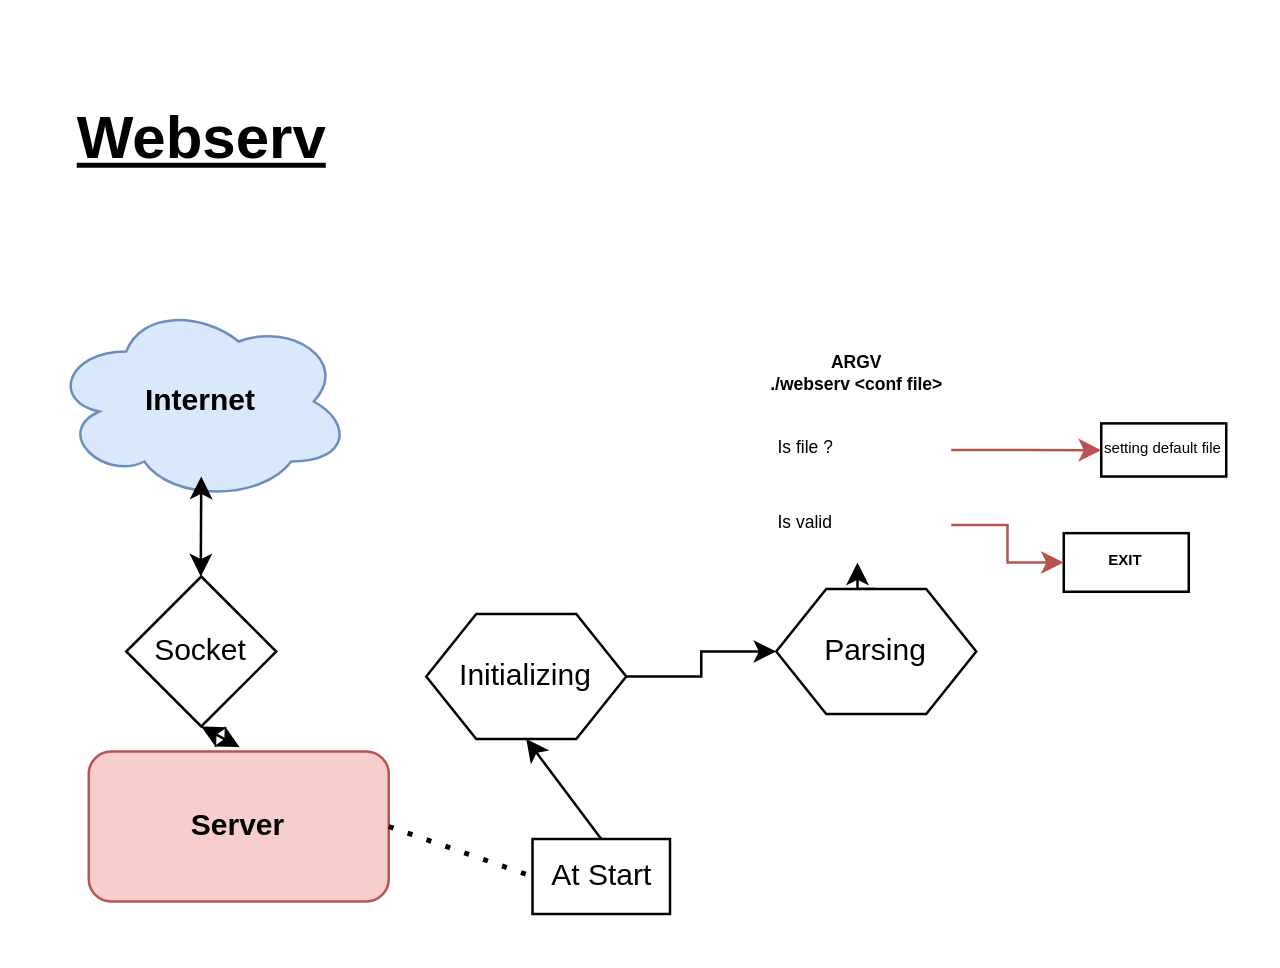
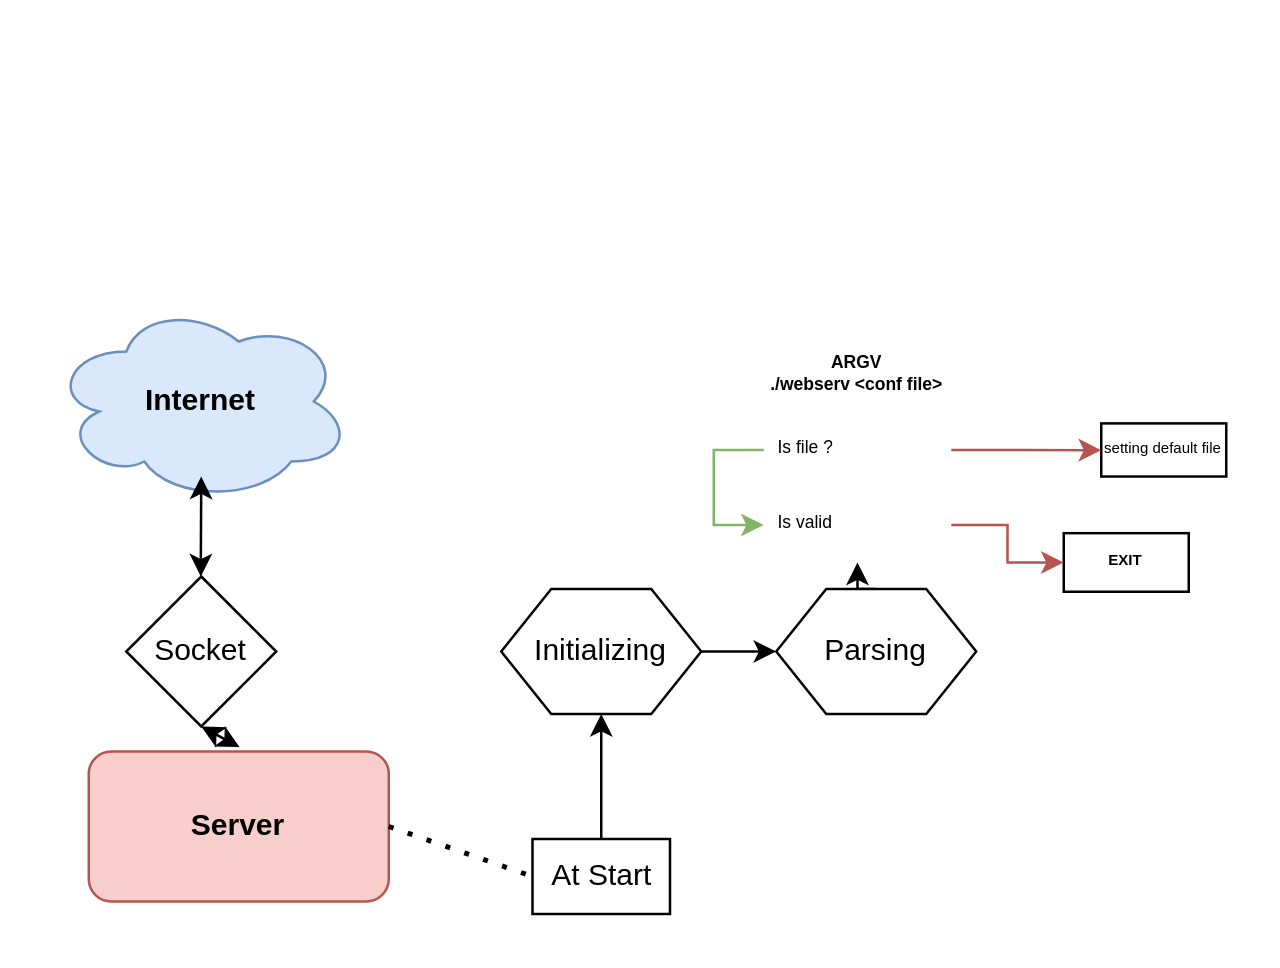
- <mxCell id="22" value="&lt;h1&gt;&lt;b&gt;&lt;u&gt;Webserv&lt;/u&gt;&lt;/b&gt;&lt;/h1&gt;" style="text;html=1;align=center;verticalAlign=middle;resizable=0;points=[];autosize=1;strokeColor=none;fillColor=none;" vertex="1" parent="1"><mxGeometry x="20" y="20" width="120" height="70" as="geometry" /></mxCell>
+ <mxCell id="15" style="edgeStyle=orthogonalEdgeStyle;rounded=0;orthogonalLoop=1;jettySize=auto;html=1;entryX=0;entryY=0.5;entryDx=0;entryDy=0;exitX=0;exitY=0.5;exitDx=0;exitDy=0;fillColor=#d5e8d4;strokeColor=#82b366;" edge="1" parent="14" source="16" target="17"><mxGeometry relative="1" as="geometry"><Array as="points"><mxPoint x="-20" y="45" /><mxPoint x="-20" y="75" /></Array></mxGeometry></mxCell>
- <mxCell id="8" value="Initializing" style="shape=hexagon;perimeter=hexagonPerimeter2;whiteSpace=wrap;html=1;fixedSize=1;" vertex="1" parent="1"><mxGeometry x="170" y="245" width="80" height="50" as="geometry" /></mxCell>
+ <mxCell id="8" value="Initializing" style="shape=hexagon;perimeter=hexagonPerimeter2;whiteSpace=wrap;html=1;fixedSize=1;" vertex="1" parent="1"><mxGeometry x="200" y="235" width="80" height="50" as="geometry" /></mxCell>
